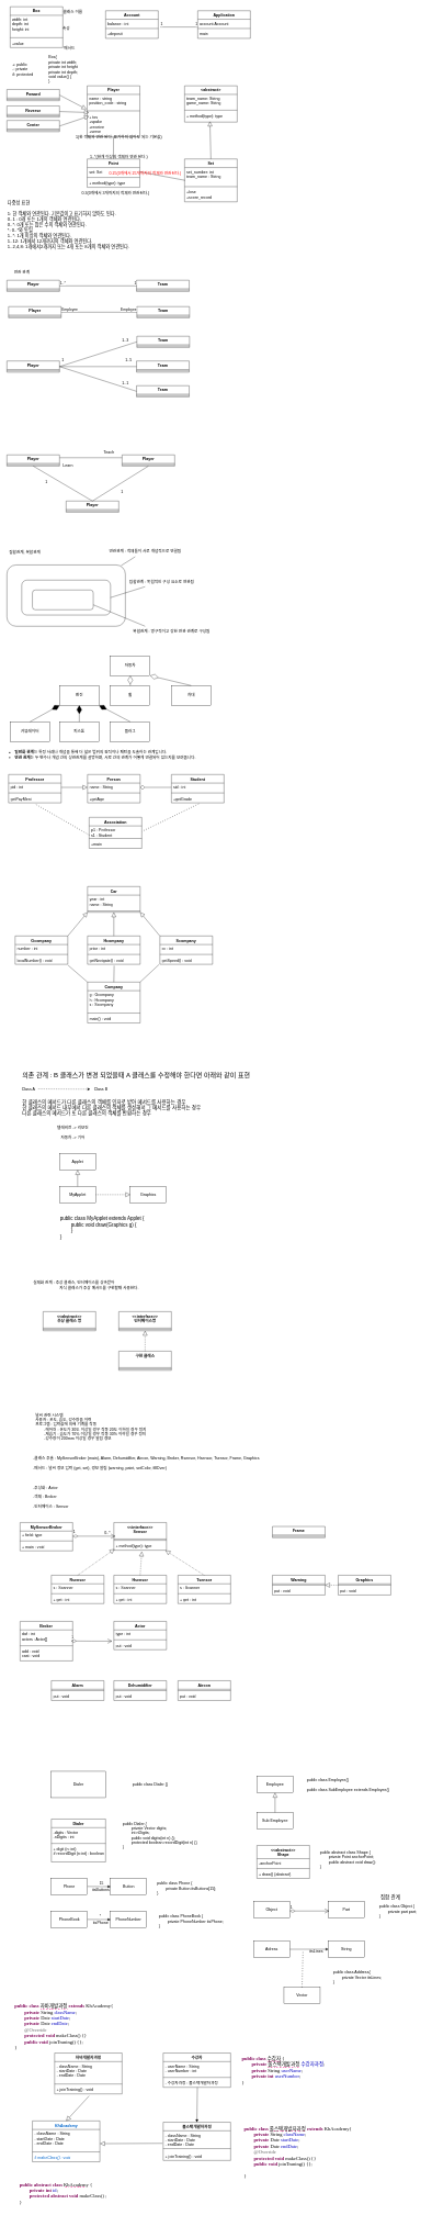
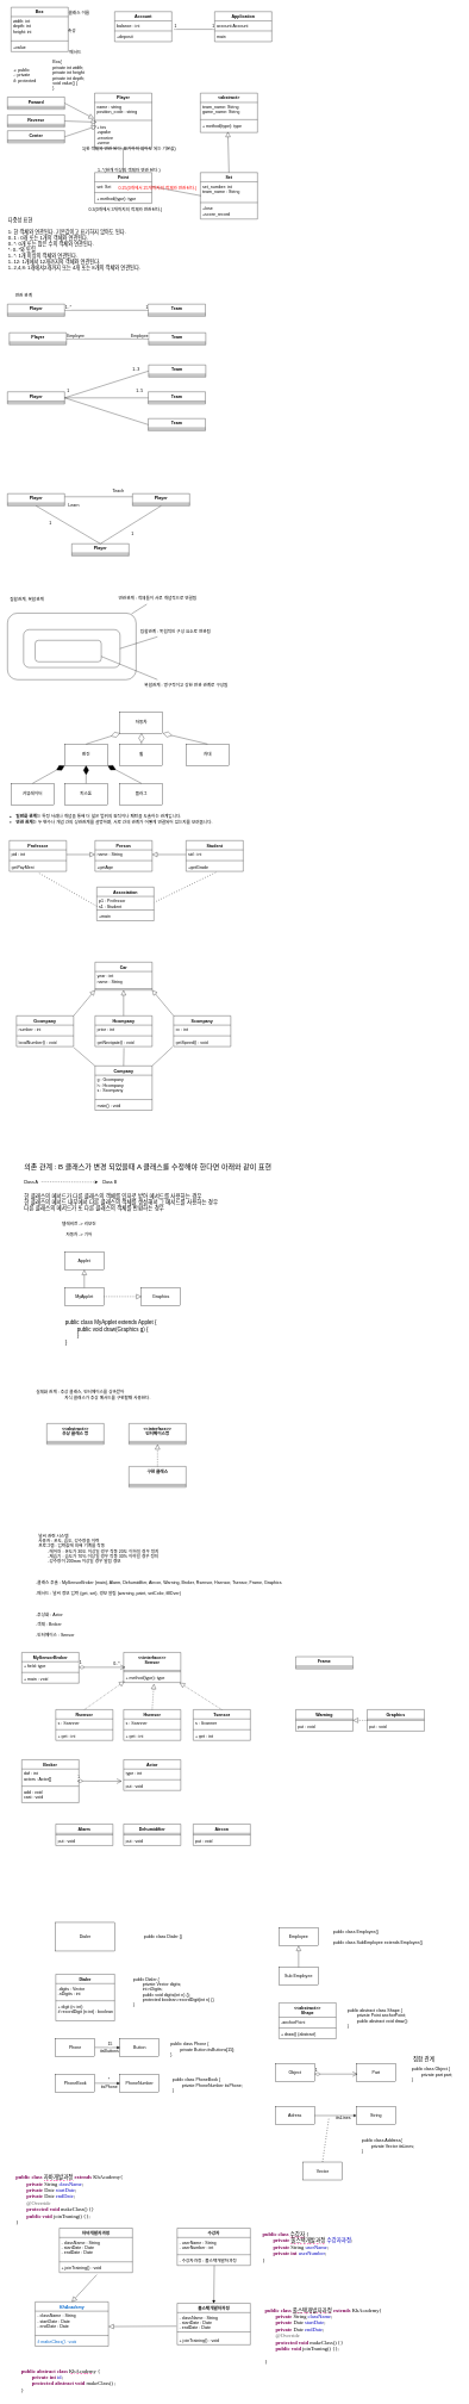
- <mxCell id="84" value="1..1" style="text;html=1;align=center;verticalAlign=middle;resizable=0;points=[];autosize=1;strokeColor=none;fillColor=none;" parent="1" vertex="1"><mxGeometry x="360" y="1148" width="40" height="30" as="geometry" /></mxCell>
+ <mxCell id="115" value="" style="endArrow=diamondThin;endFill=0;endSize=24;html=1;rounded=0;exitX=0.5;exitY=0;exitDx=0;exitDy=0;entryX=0;entryY=1;entryDx=0;entryDy=0;" parent="1" source="110" target="108" edge="1"><mxGeometry width="160" relative="1" as="geometry"><mxPoint x="330" y="1990" as="sourcePoint" /><mxPoint x="490" y="1990" as="targetPoint" /></mxGeometry></mxCell>
- <mxCell id="133" value="" style="endArrow=diamond;endFill=0;endSize=12;html=1;rounded=0;entryX=1;entryY=0.5;entryDx=0;entryDy=0;exitX=0;exitY=0.5;exitDx=0;exitDy=0;" parent="1" source="130" target="126" edge="1"><mxGeometry width="160" relative="1" as="geometry"><mxPoint x="334" y="2530" as="sourcePoint" /><mxPoint x="494" y="2530" as="targetPoint" /></mxGeometry></mxCell>
+ <mxCell id="133" value="" style="endArrow=block;endFill=0;endSize=12;html=1;rounded=0;entryX=1;entryY=0.5;entryDx=0;entryDy=0;exitX=0;exitY=0.5;exitDx=0;exitDy=0;" parent="1" source="130" target="126" edge="1"><mxGeometry width="160" relative="1" as="geometry"><mxPoint x="334" y="2530" as="sourcePoint" /><mxPoint x="494" y="2530" as="targetPoint" /></mxGeometry></mxCell>
- <mxCell id="273" value="Vector" style="html=1;whiteSpace=wrap;" parent="1" vertex="1"><mxGeometry x="862" y="6030" width="110" height="50" as="geometry" /></mxCell>
+ <mxCell id="273" value="Vector" style="html=1;whiteSpace=wrap;" parent="1" vertex="1"><mxGeometry x="847" y="6045" width="110" height="50" as="geometry" /></mxCell>
